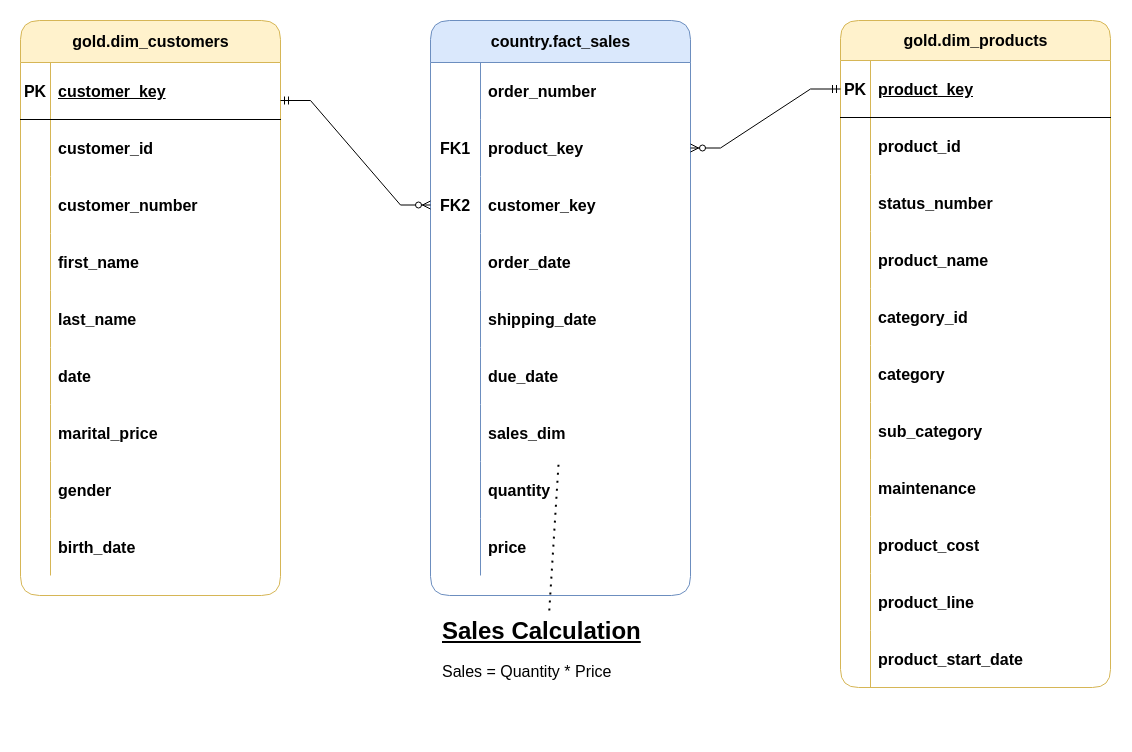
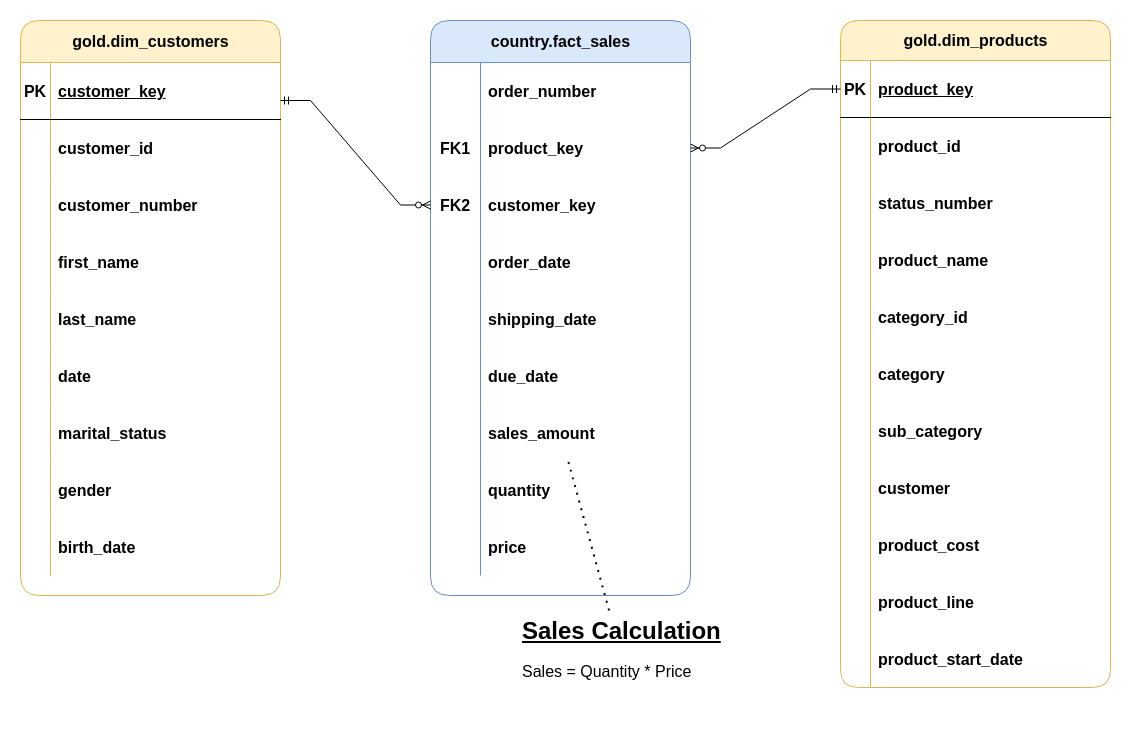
- <mxCell id="23" value="&lt;b&gt;marital_price&lt;/b&gt;" style="shape=partialRectangle;connectable=0;fillColor=none;top=0;left=0;bottom=0;right=0;align=left;spacingLeft=6;overflow=hidden;whiteSpace=wrap;html=1;fontSize=16;" parent="21" vertex="1"><mxGeometry x="30" width="230" height="57" as="geometry"><mxRectangle width="230" height="57" as="alternateBounds" /></mxGeometry></mxCell>
+ <mxCell id="23" value="&lt;b&gt;marital_status&lt;/b&gt;" style="shape=partialRectangle;connectable=0;fillColor=none;top=0;left=0;bottom=0;right=0;align=left;spacingLeft=6;overflow=hidden;whiteSpace=wrap;html=1;fontSize=16;" parent="21" vertex="1"><mxGeometry x="30" width="230" height="57" as="geometry"><mxRectangle width="230" height="57" as="alternateBounds" /></mxGeometry></mxCell>
- <mxCell id="85" value="&lt;b&gt;sales_dim&lt;/b&gt;" style="shape=partialRectangle;connectable=0;fillColor=none;top=0;left=0;bottom=0;right=0;align=left;spacingLeft=6;overflow=hidden;whiteSpace=wrap;html=1;fontSize=16;strokeColor=#6c8ebf;" parent="83" vertex="1"><mxGeometry x="50.0" width="210.0" height="57" as="geometry"><mxRectangle width="210.0" height="57" as="alternateBounds" /></mxGeometry></mxCell>
+ <mxCell id="85" value="&lt;b&gt;sales_amount&lt;/b&gt;" style="shape=partialRectangle;connectable=0;fillColor=none;top=0;left=0;bottom=0;right=0;align=left;spacingLeft=6;overflow=hidden;whiteSpace=wrap;html=1;fontSize=16;strokeColor=#6c8ebf;" parent="83" vertex="1"><mxGeometry x="50.0" width="210.0" height="57" as="geometry"><mxRectangle width="210.0" height="57" as="alternateBounds" /></mxGeometry></mxCell>
- <mxCell id="54" value="&lt;b&gt;maintenance&lt;/b&gt;" style="shape=partialRectangle;connectable=0;fillColor=none;top=0;left=0;bottom=0;right=0;align=left;spacingLeft=6;overflow=hidden;whiteSpace=wrap;html=1;fontSize=16;" parent="52" vertex="1"><mxGeometry x="30" width="240" height="57" as="geometry"><mxRectangle width="240" height="57" as="alternateBounds" /></mxGeometry></mxCell>
+ <mxCell id="54" value="&lt;b&gt;customer&lt;/b&gt;" style="shape=partialRectangle;connectable=0;fillColor=none;top=0;left=0;bottom=0;right=0;align=left;spacingLeft=6;overflow=hidden;whiteSpace=wrap;html=1;fontSize=16;" parent="52" vertex="1"><mxGeometry x="30" width="240" height="57" as="geometry"><mxRectangle width="240" height="57" as="alternateBounds" /></mxGeometry></mxCell>
- <mxCell id="94" value="&lt;h1 style=&quot;margin-top: 0px;&quot;&gt;&lt;u&gt;Sales Calculation&lt;/u&gt;&lt;/h1&gt;&lt;p&gt;&lt;font style=&quot;font-size: 16px;&quot;&gt;Sales = Quantity * Price&lt;/font&gt;&lt;/p&gt;" style="text;html=1;whiteSpace=wrap;overflow=hidden;rounded=0;" parent="1" vertex="1"><mxGeometry x="440" y="610" width="210" height="120" as="geometry" /></mxCell>
+ <mxCell id="94" value="&lt;h1 style=&quot;margin-top: 0px;&quot;&gt;&lt;u&gt;Sales Calculation&lt;/u&gt;&lt;/h1&gt;&lt;p&gt;&lt;font style=&quot;font-size: 16px;&quot;&gt;Sales = Quantity * Price&lt;/font&gt;&lt;/p&gt;" style="text;html=1;whiteSpace=wrap;overflow=hidden;rounded=0;" parent="1" vertex="1"><mxGeometry x="520" y="610" width="210" height="120" as="geometry" /></mxCell>
